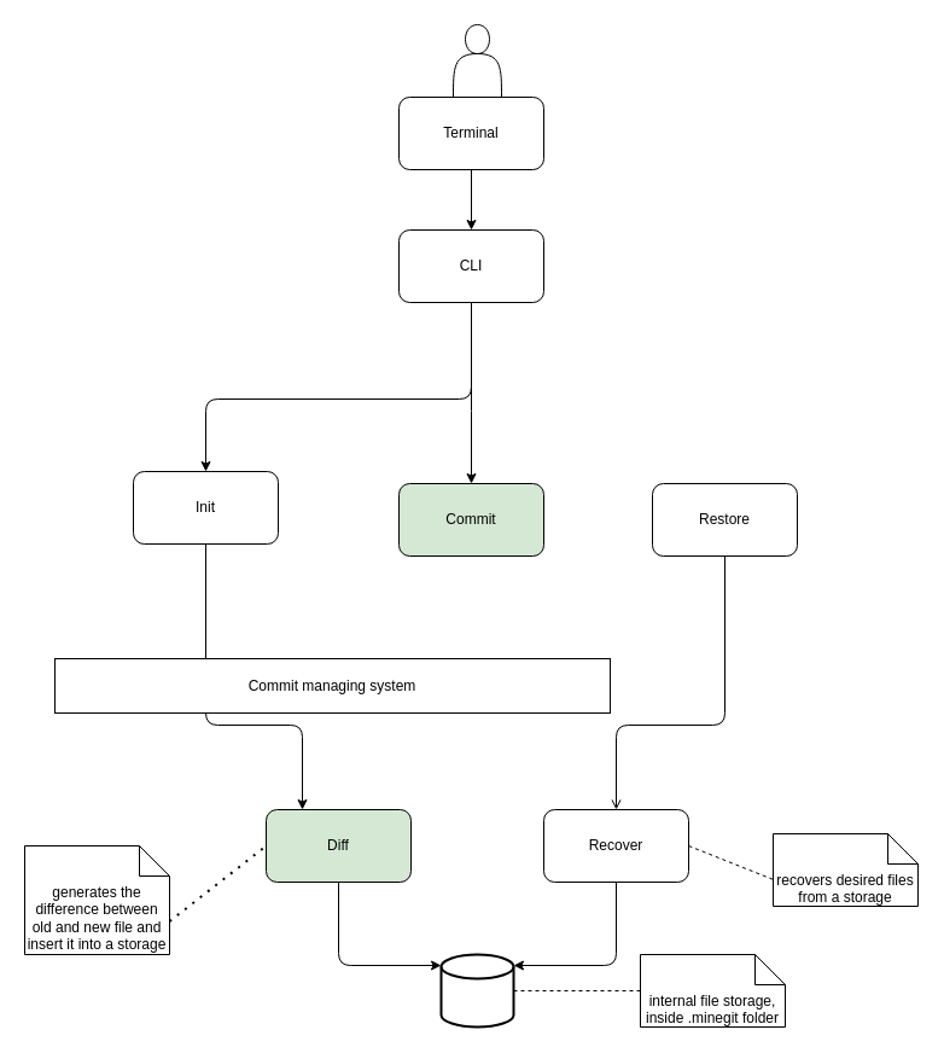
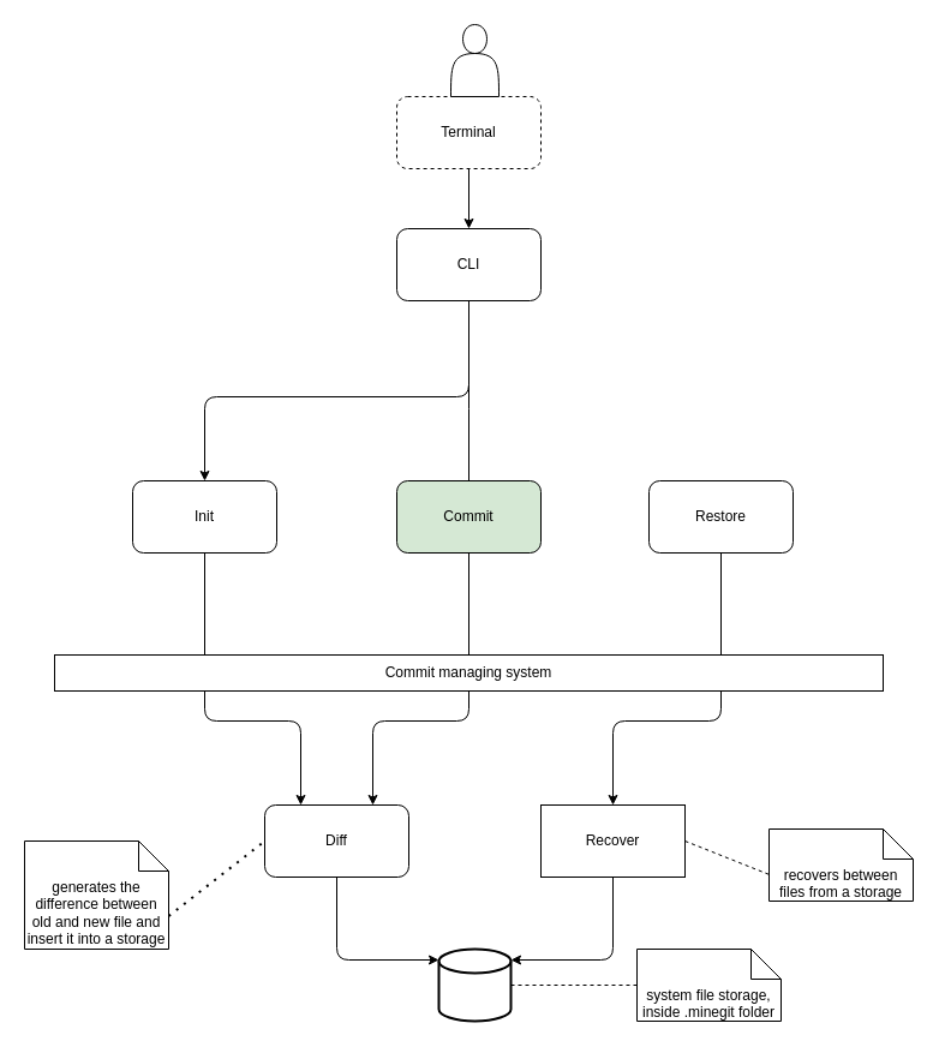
- <mxCell id="2" value="Terminal" style="rounded=1;whiteSpace=wrap;html=1;" vertex="1" parent="1"><mxGeometry x="330" y="80" width="120" height="60" as="geometry" /></mxCell>
+ <mxCell id="2" value="Terminal" style="rounded=1;whiteSpace=wrap;html=1;dashed=1;" vertex="1" parent="1"><mxGeometry x="330" y="80" width="120" height="60" as="geometry" /></mxCell>
- <mxCell id="12" value="" style="endArrow=classic;html=1;exitX=0.5;exitY=1;exitDx=0;exitDy=0;entryX=0.5;entryY=0;entryDx=0;entryDy=0;" edge="1" parent="1" source="4" target="10"><mxGeometry width="50" height="50" relative="1" as="geometry"><mxPoint x="350" y="430" as="sourcePoint" /><mxPoint x="400" y="380" as="targetPoint" /><Array as="points"><mxPoint x="390" y="330" /></Array></mxGeometry></mxCell>
+ <mxCell id="12" value="" style="endArrow=none;html=1;exitX=0.5;exitY=1;exitDx=0;exitDy=0;entryX=0.5;entryY=0;entryDx=0;entryDy=0;" edge="1" parent="1" source="4" target="10"><mxGeometry width="50" height="50" relative="1" as="geometry"><mxPoint x="350" y="430" as="sourcePoint" /><mxPoint x="400" y="380" as="targetPoint" /><Array as="points"><mxPoint x="390" y="330" /></Array></mxGeometry></mxCell>
- <mxCell id="20" value="Init" style="rounded=1;whiteSpace=wrap;html=1;" vertex="1" parent="1"><mxGeometry x="110" y="390" width="120" height="60" as="geometry" /></mxCell>
+ <mxCell id="20" value="Init" style="rounded=1;whiteSpace=wrap;html=1;" vertex="1" parent="1"><mxGeometry x="110" y="400" width="120" height="60" as="geometry" /></mxCell>
- <mxCell id="25" value="Commit managing system" style="rounded=0;whiteSpace=wrap;html=1;" vertex="1" parent="1"><mxGeometry x="45" y="545" width="460" height="45" as="geometry" /></mxCell>
+ <mxCell id="25" value="Commit managing system" style="rounded=0;whiteSpace=wrap;html=1;" vertex="1" parent="1"><mxGeometry x="45" y="545" width="690" height="30" as="geometry" /></mxCell>
+ <mxCell id="24" value="" style="endArrow=classic;html=1;exitX=0.5;exitY=1;exitDx=0;exitDy=0;entryX=0.75;entryY=0;entryDx=0;entryDy=0;" edge="1" parent="1" source="10" target="13"><mxGeometry width="50" height="50" relative="1" as="geometry"><mxPoint x="290" y="600" as="sourcePoint" /><mxPoint x="340" y="550" as="targetPoint" /><Array as="points"><mxPoint x="390" y="600" /><mxPoint x="310" y="600" /></Array></mxGeometry></mxCell>
- <mxCell id="22" value="" style="endArrow=open;html=1;exitX=0.5;exitY=1;exitDx=0;exitDy=0;entryX=0.5;entryY=0;entryDx=0;entryDy=0;" edge="1" parent="1" source="11" target="8"><mxGeometry width="50" height="50" relative="1" as="geometry"><mxPoint x="370" y="600" as="sourcePoint" /><mxPoint x="420" y="550" as="targetPoint" /><Array as="points"><mxPoint x="600" y="600" /><mxPoint x="510" y="600" /></Array></mxGeometry></mxCell>
+ <mxCell id="22" value="" style="endArrow=classic;html=1;exitX=0.5;exitY=1;exitDx=0;exitDy=0;entryX=0.5;entryY=0;entryDx=0;entryDy=0;" edge="1" parent="1" source="11" target="8"><mxGeometry width="50" height="50" relative="1" as="geometry"><mxPoint x="370" y="600" as="sourcePoint" /><mxPoint x="420" y="550" as="targetPoint" /><Array as="points"><mxPoint x="600" y="600" /><mxPoint x="510" y="600" /></Array></mxGeometry></mxCell>
- <mxCell id="13" value="Diff" style="rounded=1;whiteSpace=wrap;html=1;fillColor=#d5e8d4;" vertex="1" parent="1"><mxGeometry x="220" y="670" width="120" height="60" as="geometry" /></mxCell>
+ <mxCell id="13" value="Diff" style="rounded=1;whiteSpace=wrap;html=1;" vertex="1" parent="1"><mxGeometry x="220" y="670" width="120" height="60" as="geometry" /></mxCell>
- <mxCell id="8" value="Recover" style="rounded=1;whiteSpace=wrap;html=1;" vertex="1" parent="1"><mxGeometry x="450" y="670" width="120" height="60" as="geometry" /></mxCell>
+ <mxCell id="8" value="Recover" style="whiteSpace=wrap;html=1;rounded=0;" vertex="1" parent="1"><mxGeometry x="450" y="670" width="120" height="60" as="geometry" /></mxCell>
- <mxCell id="18" value="recovers desired files from a storage" style="shape=note2;boundedLbl=1;whiteSpace=wrap;html=1;size=25;verticalAlign=top;align=center;" vertex="1" parent="1"><mxGeometry x="640" y="690" width="120" height="60" as="geometry" /></mxCell>
+ <mxCell id="18" value="recovers between files from a storage" style="shape=note2;boundedLbl=1;whiteSpace=wrap;html=1;size=25;verticalAlign=top;align=center;" vertex="1" parent="1"><mxGeometry x="640" y="690" width="120" height="60" as="geometry" /></mxCell>
- <mxCell id="7" value="internal file storage, inside .minegit folder" style="shape=note2;boundedLbl=1;whiteSpace=wrap;html=1;size=25;verticalAlign=top;align=center;" vertex="1" parent="1"><mxGeometry x="530" y="790" width="120" height="60" as="geometry" /></mxCell>
+ <mxCell id="7" value="system file storage, inside .minegit folder" style="shape=note2;boundedLbl=1;whiteSpace=wrap;html=1;size=25;verticalAlign=top;align=center;" vertex="1" parent="1"><mxGeometry x="530" y="790" width="120" height="60" as="geometry" /></mxCell>
